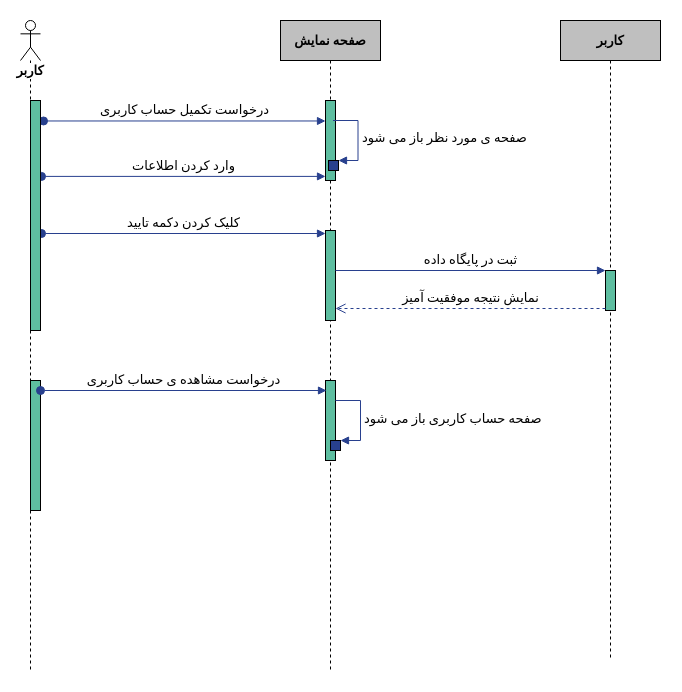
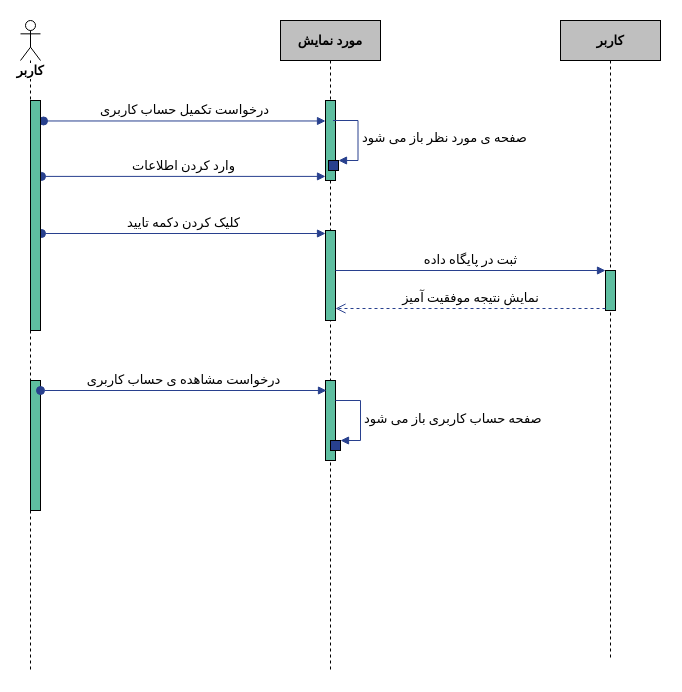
- <mxCell id="4" value="&lt;font style=&quot;font-size: 13px;&quot;&gt;&lt;br style=&quot;font-size: 13px;&quot;&gt;صفحه نمایش&lt;br style=&quot;font-size: 13px;&quot;&gt;&lt;/font&gt;&lt;br style=&quot;font-size: 13px;&quot;&gt;" style="shape=umlLifeline;perimeter=lifelinePerimeter;whiteSpace=wrap;html=1;container=1;collapsible=0;recursiveResize=0;outlineConnect=0;fontStyle=1;fontFamily=B Zar;fontSize=13;fillColor=#BFBFBF;" parent="1" vertex="1"><mxGeometry x="280" y="20" width="100" height="650" as="geometry" /></mxCell>
+ <mxCell id="4" value="&lt;font style=&quot;font-size: 13px;&quot;&gt;&lt;br style=&quot;font-size: 13px;&quot;&gt;مورد نمایش&lt;br style=&quot;font-size: 13px;&quot;&gt;&lt;/font&gt;&lt;br style=&quot;font-size: 13px;&quot;&gt;" style="shape=umlLifeline;perimeter=lifelinePerimeter;whiteSpace=wrap;html=1;container=1;collapsible=0;recursiveResize=0;outlineConnect=0;fontStyle=1;fontFamily=B Zar;fontSize=13;fillColor=#BFBFBF;" parent="1" vertex="1"><mxGeometry x="280" y="20" width="100" height="650" as="geometry" /></mxCell>
